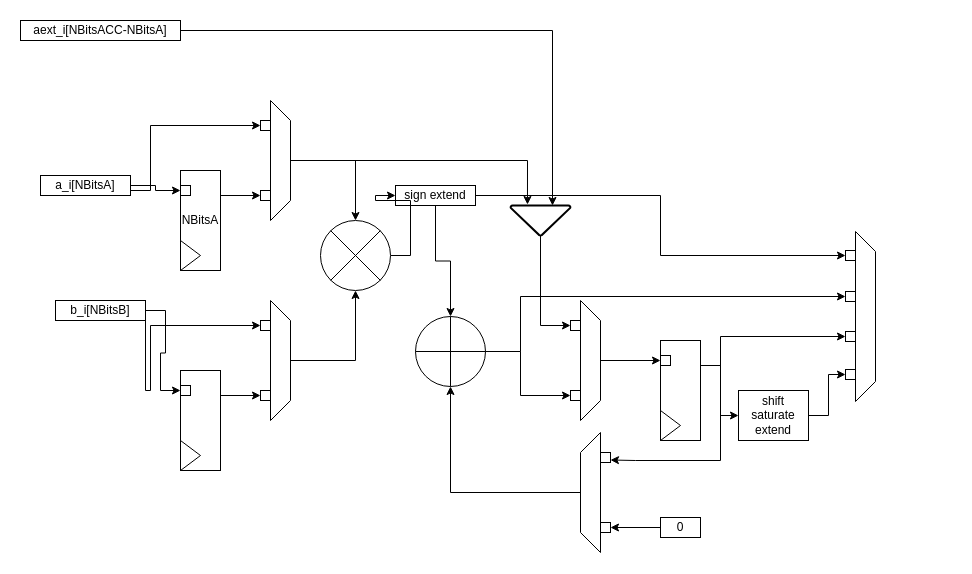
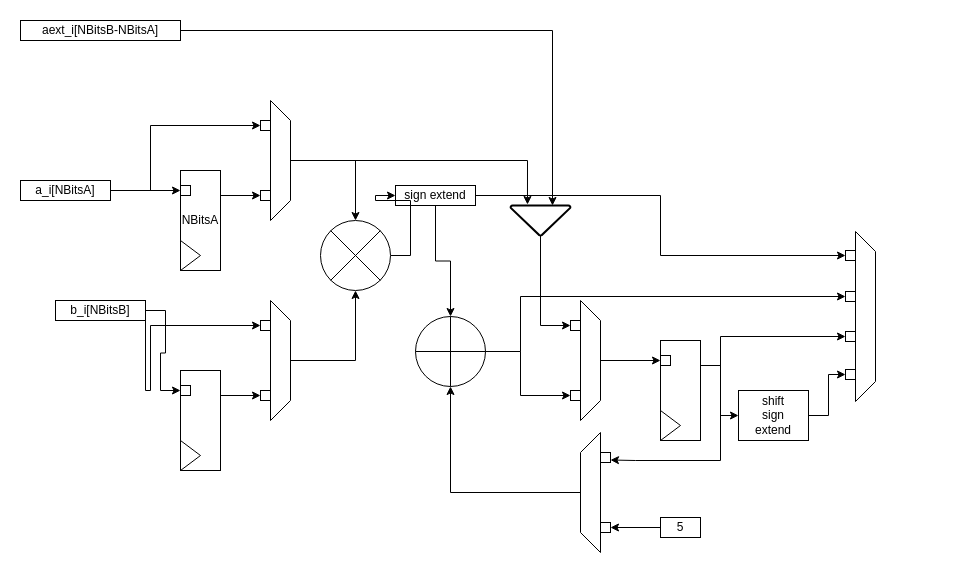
- <mxCell id="67" value="aext_i[NBitsACC-NBitsA]" style="text;html=1;align=center;verticalAlign=middle;whiteSpace=wrap;rounded=0;strokeColor=#000000;" vertex="1" parent="1"><mxGeometry y="20" width="160" height="20" as="geometry" x="20" /></mxCell>
+ <mxCell id="67" value="aext_i[NBitsB-NBitsA]" style="text;html=1;align=center;verticalAlign=middle;whiteSpace=wrap;rounded=0;strokeColor=#000000;" vertex="1" parent="1"><mxGeometry y="20" width="160" height="20" as="geometry" x="20" /></mxCell>
- <mxCell id="7" value="a_i[NBitsA]" style="text;html=1;align=center;verticalAlign=middle;whiteSpace=wrap;rounded=0;strokeColor=#000000;" vertex="1" parent="1"><mxGeometry x="40" y="175" width="90" height="20" as="geometry" /></mxCell>
+ <mxCell id="7" value="a_i[NBitsA]" style="text;html=1;align=center;verticalAlign=middle;whiteSpace=wrap;rounded=0;strokeColor=#000000;" vertex="1" parent="1"><mxGeometry y="180" width="90" height="20" as="geometry" x="20" /></mxCell>
- <mxCell id="55" value="&lt;div&gt;shift&lt;/div&gt;&lt;div&gt;saturate&lt;/div&gt;&lt;div&gt;extend&lt;br&gt;&lt;/div&gt;" style="text;html=1;fillColor=none;align=center;verticalAlign=middle;whiteSpace=wrap;rounded=0;strokeColor=#000000;" vertex="1" parent="1"><mxGeometry x="738" y="390" width="70" height="50" as="geometry" /></mxCell>
+ <mxCell id="55" value="&lt;div&gt;shift&lt;/div&gt;&lt;div&gt;sign&lt;/div&gt;&lt;div&gt;extend&lt;br&gt;&lt;/div&gt;" style="text;html=1;fillColor=none;align=center;verticalAlign=middle;whiteSpace=wrap;rounded=0;strokeColor=#000000;" vertex="1" parent="1"><mxGeometry x="738" y="390" width="70" height="50" as="geometry" /></mxCell>
- <mxCell id="63" value="0" style="text;html=1;fillColor=none;align=center;verticalAlign=middle;whiteSpace=wrap;rounded=0;strokeColor=#000000;" vertex="1" parent="1"><mxGeometry x="660" y="517" width="40" height="20" as="geometry" /></mxCell>
+ <mxCell id="63" value="5" style="text;html=1;fillColor=none;align=center;verticalAlign=middle;whiteSpace=wrap;rounded=0;strokeColor=#000000;" vertex="1" parent="1"><mxGeometry x="660" y="517" width="40" height="20" as="geometry" /></mxCell>
